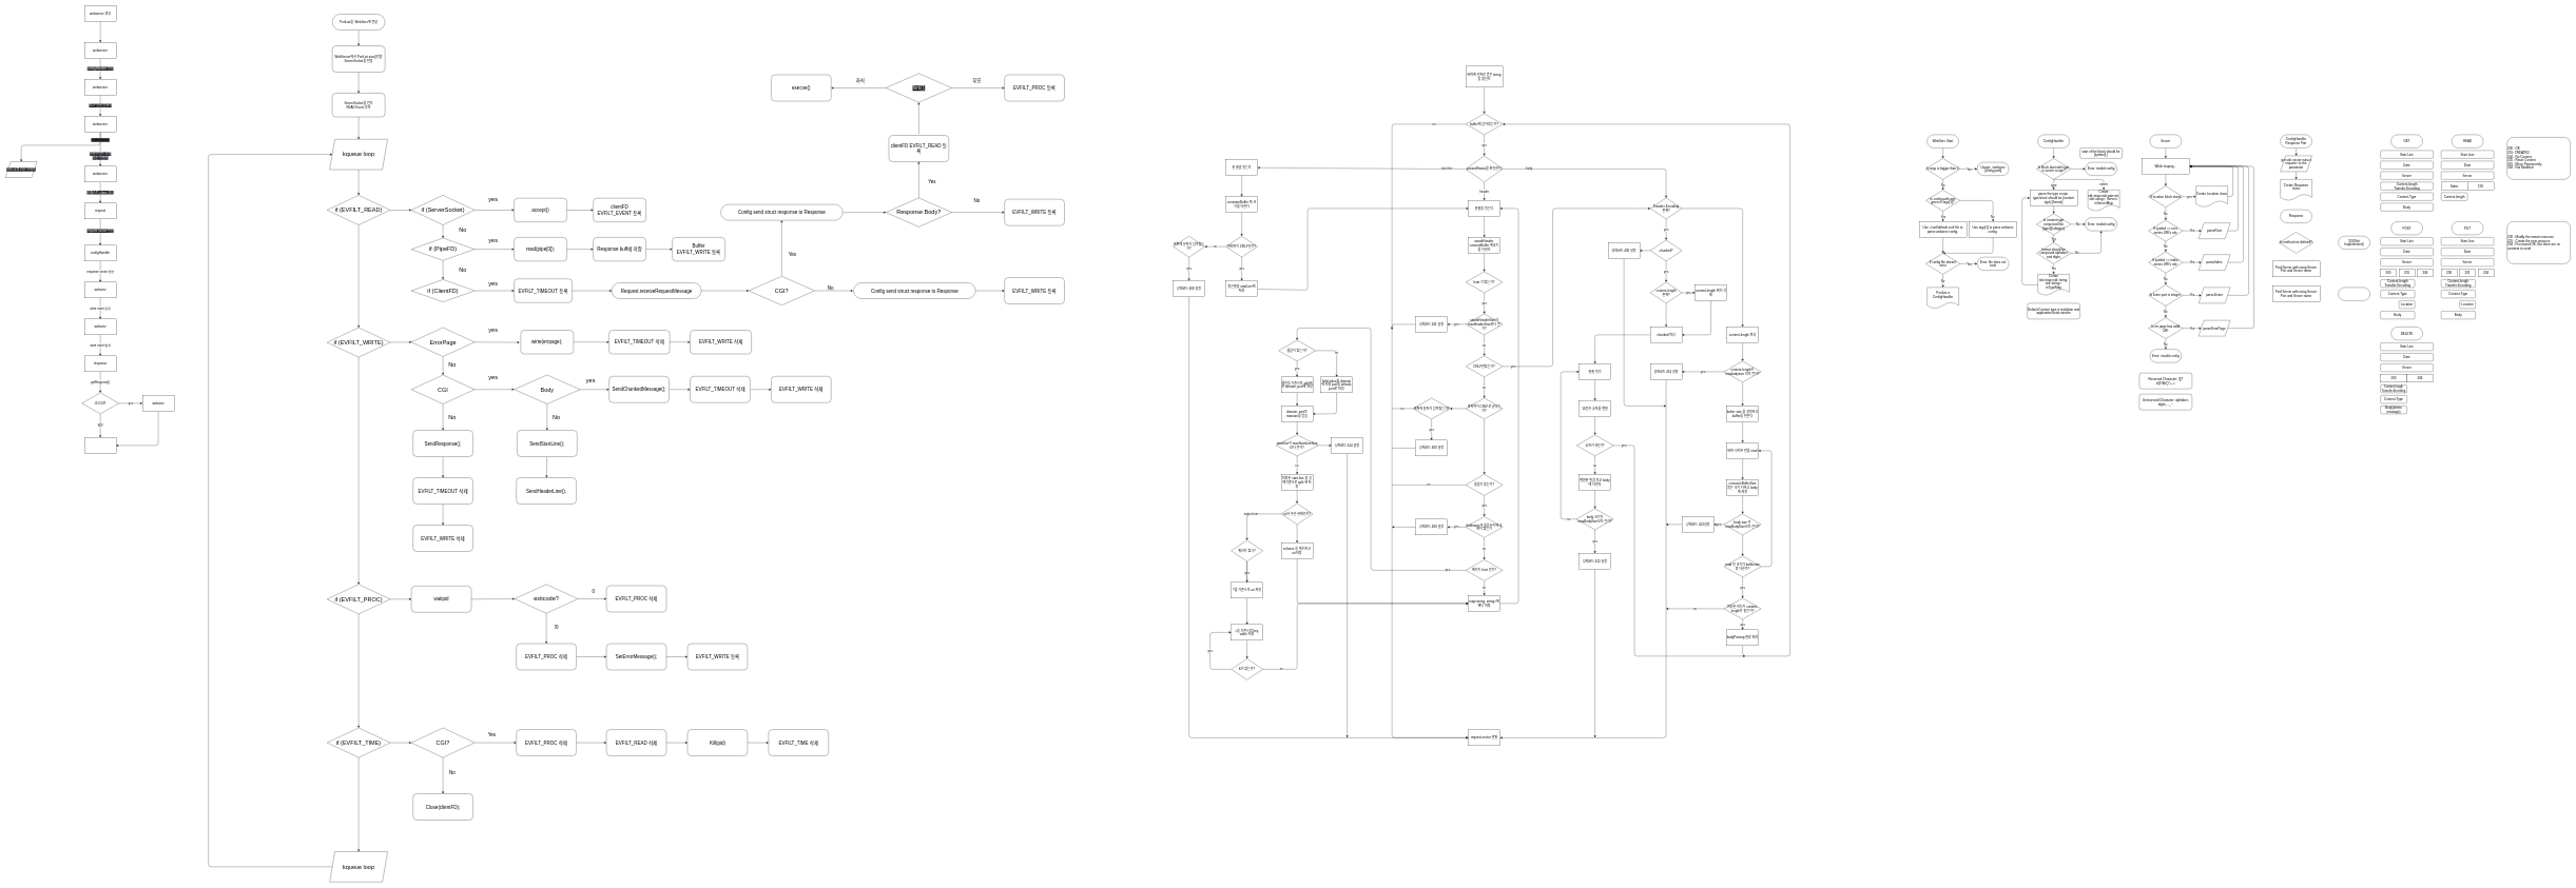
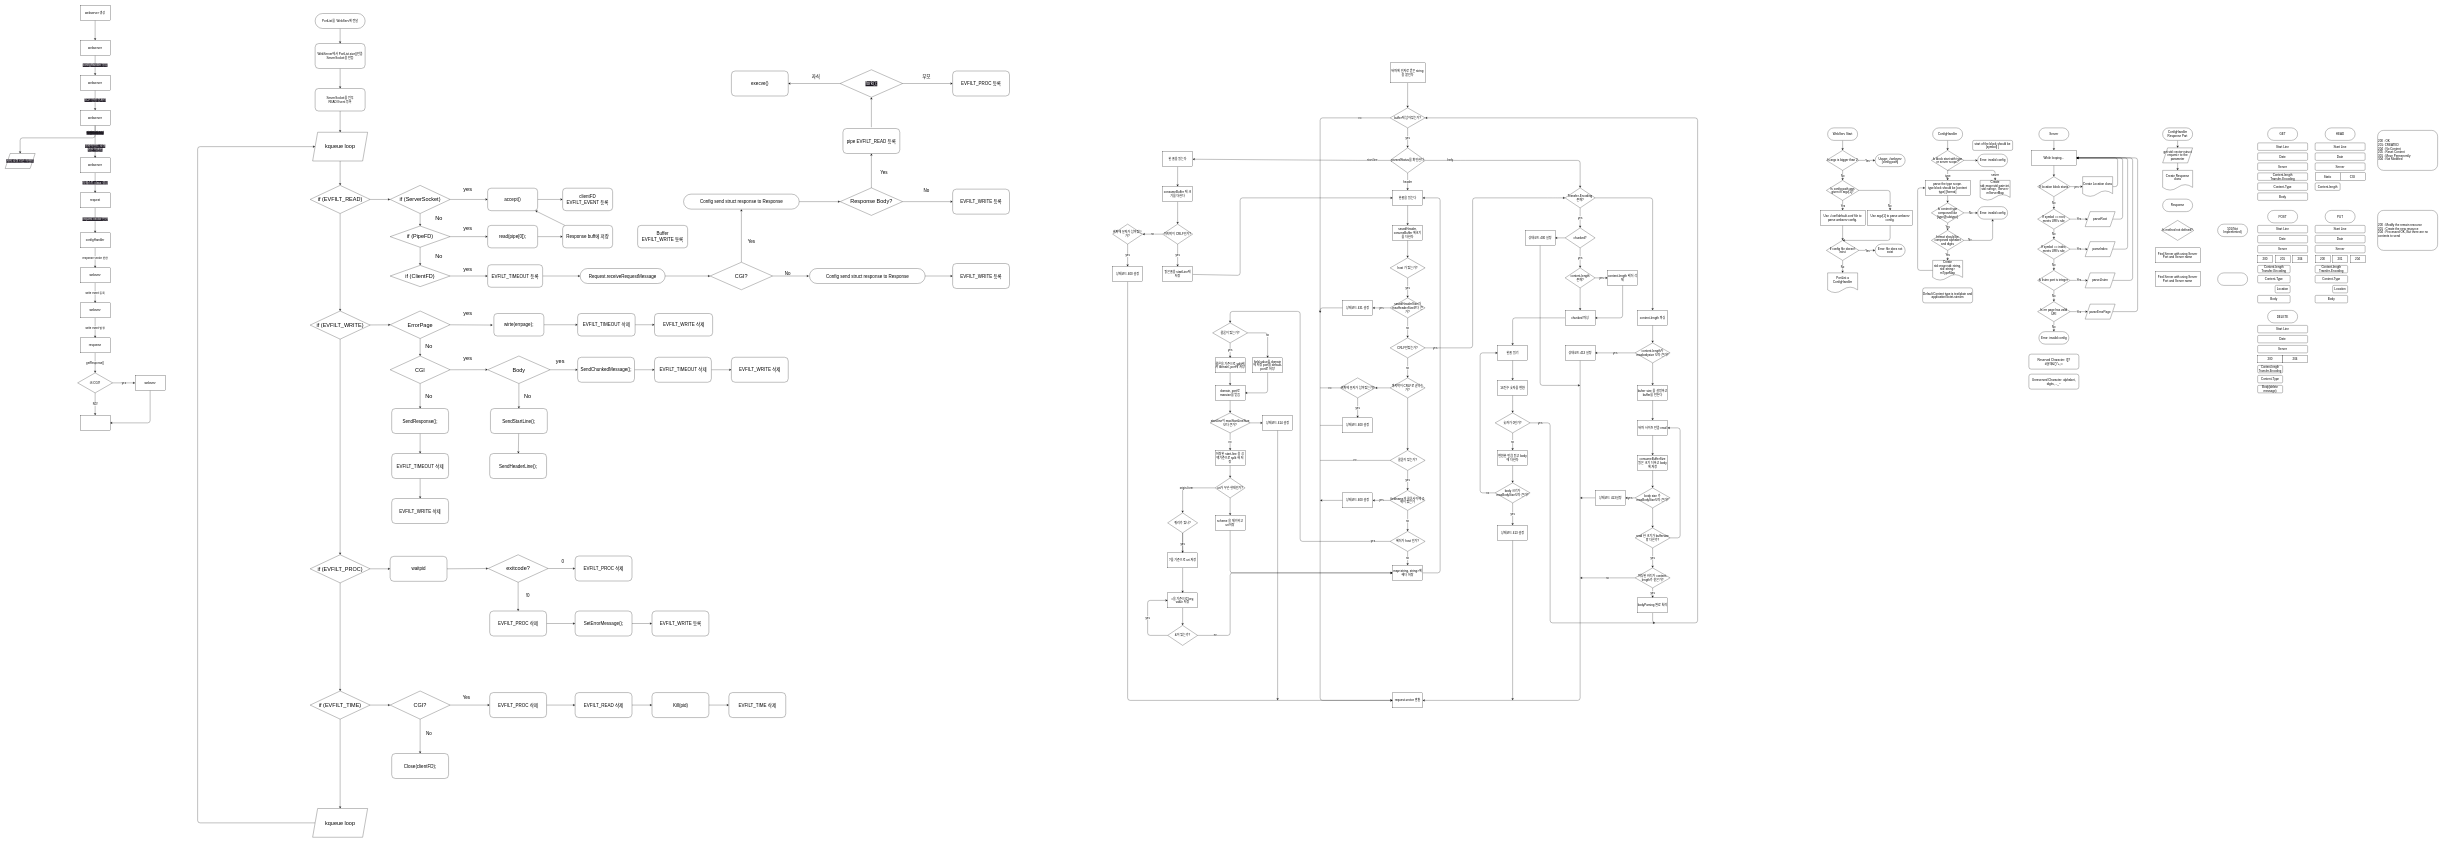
- <mxCell id="399" value="&lt;span style=&quot;font-size: 18px;&quot;&gt;clientFD EVFILT_READ 등록&lt;/span&gt;" style="whiteSpace=wrap;html=1;rounded=1;" vertex="1" parent="1"><mxGeometry x="3371.25" y="512.5" width="227.5" height="100" as="geometry" /></mxCell>
+ <mxCell id="399" value="&lt;span style=&quot;font-size: 18px;&quot;&gt;pipe EVFILT_READ 등록&lt;/span&gt;" style="whiteSpace=wrap;html=1;rounded=1;" vertex="1" parent="1"><mxGeometry x="3371.25" y="512.5" width="227.5" height="100" as="geometry" /></mxCell>
- <mxCell id="329" value="" style="edgeStyle=none;html=1;fontSize=18;" edge="1" parent="1" source="330" target="331"><mxGeometry relative="1" as="geometry" /></mxCell>
+ <mxCell id="329" value="" style="edgeStyle=none;html=1;fontSize=18;" edge="1" parent="1" source="330" target="325"><mxGeometry relative="1" as="geometry" /></mxCell>
